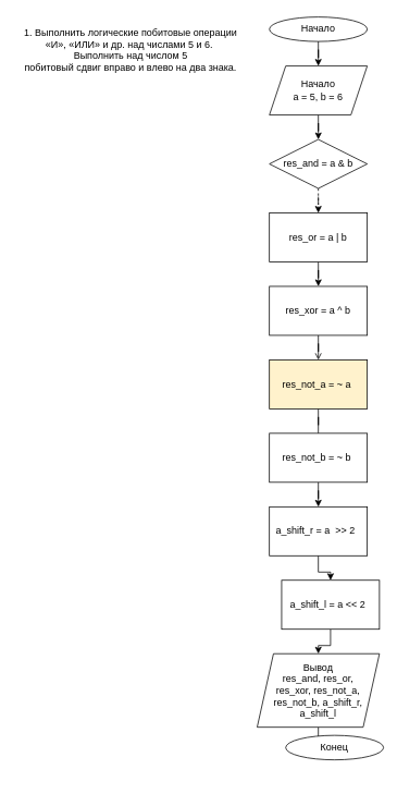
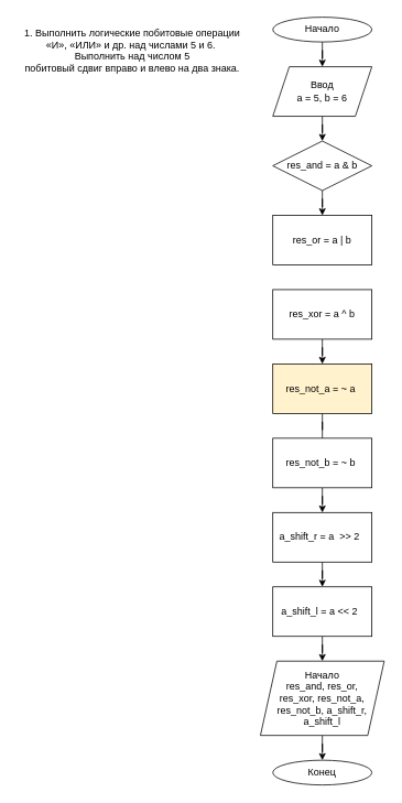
- <mxCell id="5" value="Начало&lt;br&gt;a = 5, b = 6" style="shape=parallelogram;perimeter=parallelogramPerimeter;whiteSpace=wrap;html=1;fixedSize=1;" vertex="1" parent="1"><mxGeometry x="330" y="80" width="120" height="60" as="geometry" /></mxCell>
+ <mxCell id="5" value="Ввод&lt;br&gt;a = 5, b = 6" style="shape=parallelogram;perimeter=parallelogramPerimeter;whiteSpace=wrap;html=1;fixedSize=1;" vertex="1" parent="1"><mxGeometry x="330" y="80" width="120" height="60" as="geometry" /></mxCell>
- <mxCell id="6" value="" style="edgeStyle=orthogonalEdgeStyle;rounded=0;orthogonalLoop=1;jettySize=auto;html=1;dashed=1;" edge="1" parent="1" source="7" target="9"><mxGeometry relative="1" as="geometry" /></mxCell>
+ <mxCell id="6" value="" style="edgeStyle=orthogonalEdgeStyle;rounded=0;orthogonalLoop=1;jettySize=auto;html=1;" edge="1" parent="1" source="7" target="9"><mxGeometry relative="1" as="geometry" /></mxCell>
- <mxCell id="8" value="" style="edgeStyle=orthogonalEdgeStyle;rounded=0;orthogonalLoop=1;jettySize=auto;html=1;" edge="1" parent="1" source="9" target="11"><mxGeometry relative="1" as="geometry" /></mxCell>
- <mxCell id="10" value="" style="edgeStyle=orthogonalEdgeStyle;rounded=0;orthogonalLoop=1;jettySize=auto;html=1;endArrow=open;" edge="1" parent="1" source="11" target="13"><mxGeometry relative="1" as="geometry" /></mxCell>
+ <mxCell id="10" value="" style="edgeStyle=orthogonalEdgeStyle;rounded=0;orthogonalLoop=1;jettySize=auto;html=1;" edge="1" parent="1" source="11" target="13"><mxGeometry relative="1" as="geometry" /></mxCell>
- <mxCell id="19" value="a_shift_l = a &amp;lt;&amp;lt; 2&amp;nbsp;&amp;nbsp;" style="rounded=0;whiteSpace=wrap;html=1;" vertex="1" parent="1"><mxGeometry x="345" y="710" width="120" height="60" as="geometry" /></mxCell>
+ <mxCell id="19" value="a_shift_l = a &amp;lt;&amp;lt; 2&amp;nbsp;&amp;nbsp;" style="rounded=0;whiteSpace=wrap;html=1;" vertex="1" parent="1"><mxGeometry x="330" y="710" width="120" height="60" as="geometry" /></mxCell>
- <mxCell id="21" value="Вывод&lt;br&gt;res_and, res_or,&lt;br&gt;res_xor, res_not_a,&lt;br&gt;res_not_b, a_shift_r,&lt;br&gt;a_shift_l" style="shape=parallelogram;perimeter=parallelogramPerimeter;whiteSpace=wrap;html=1;fixedSize=1;" vertex="1" parent="1"><mxGeometry x="315" y="800" width="150" height="90" as="geometry" /></mxCell>
+ <mxCell id="21" value="Начало&lt;br&gt;res_and, res_or,&lt;br&gt;res_xor, res_not_a,&lt;br&gt;res_not_b, a_shift_r,&lt;br&gt;a_shift_l" style="shape=parallelogram;perimeter=parallelogramPerimeter;whiteSpace=wrap;html=1;fixedSize=1;" vertex="1" parent="1"><mxGeometry x="315" y="800" width="150" height="90" as="geometry" /></mxCell>
- <mxCell id="22" value="Конец" style="ellipse;whiteSpace=wrap;html=1;" vertex="1" parent="1"><mxGeometry x="350" y="900" width="120" height="30" as="geometry" /></mxCell>
+ <mxCell id="22" value="Конец" style="ellipse;whiteSpace=wrap;html=1;" vertex="1" parent="1"><mxGeometry x="330" y="920" width="120" height="30" as="geometry" /></mxCell>
